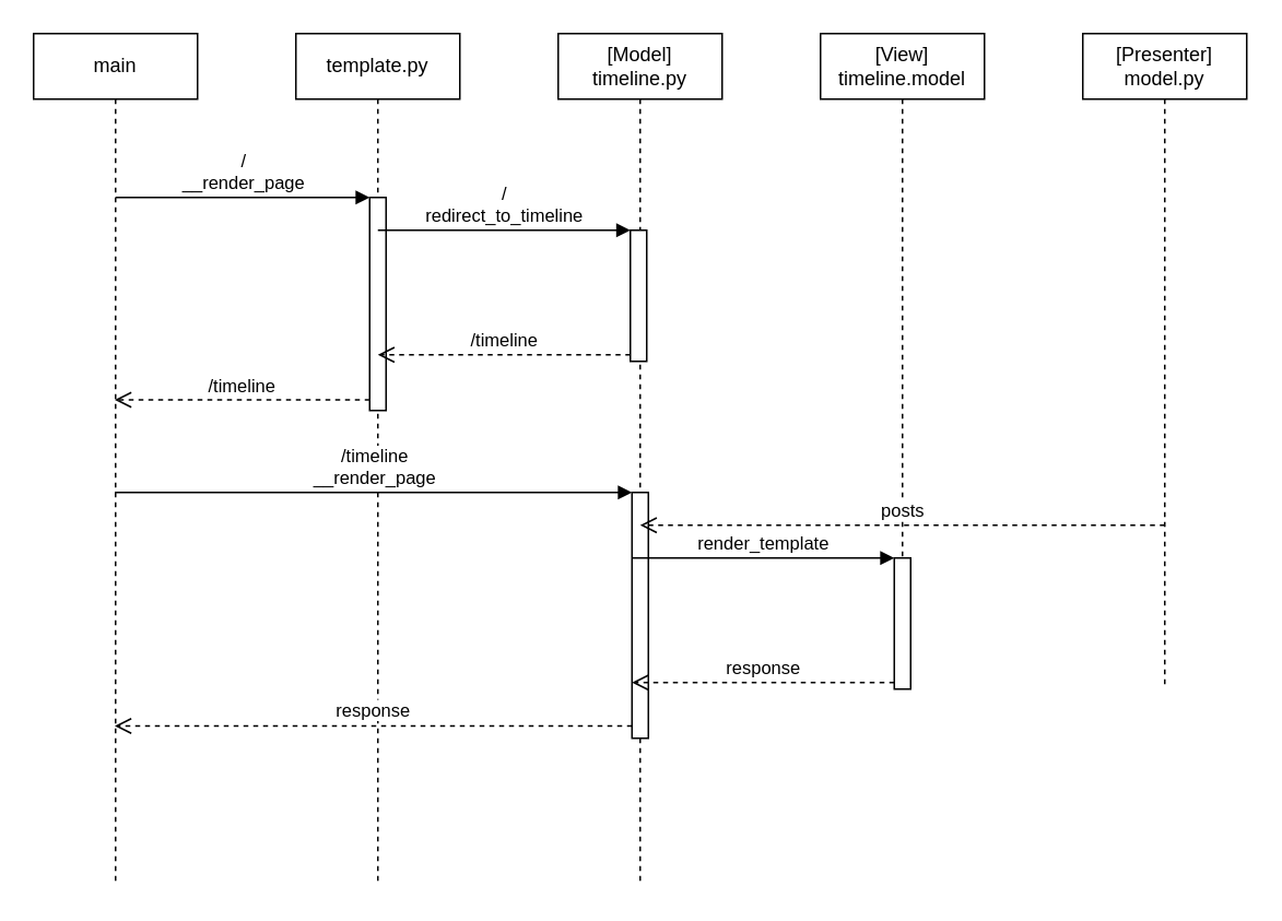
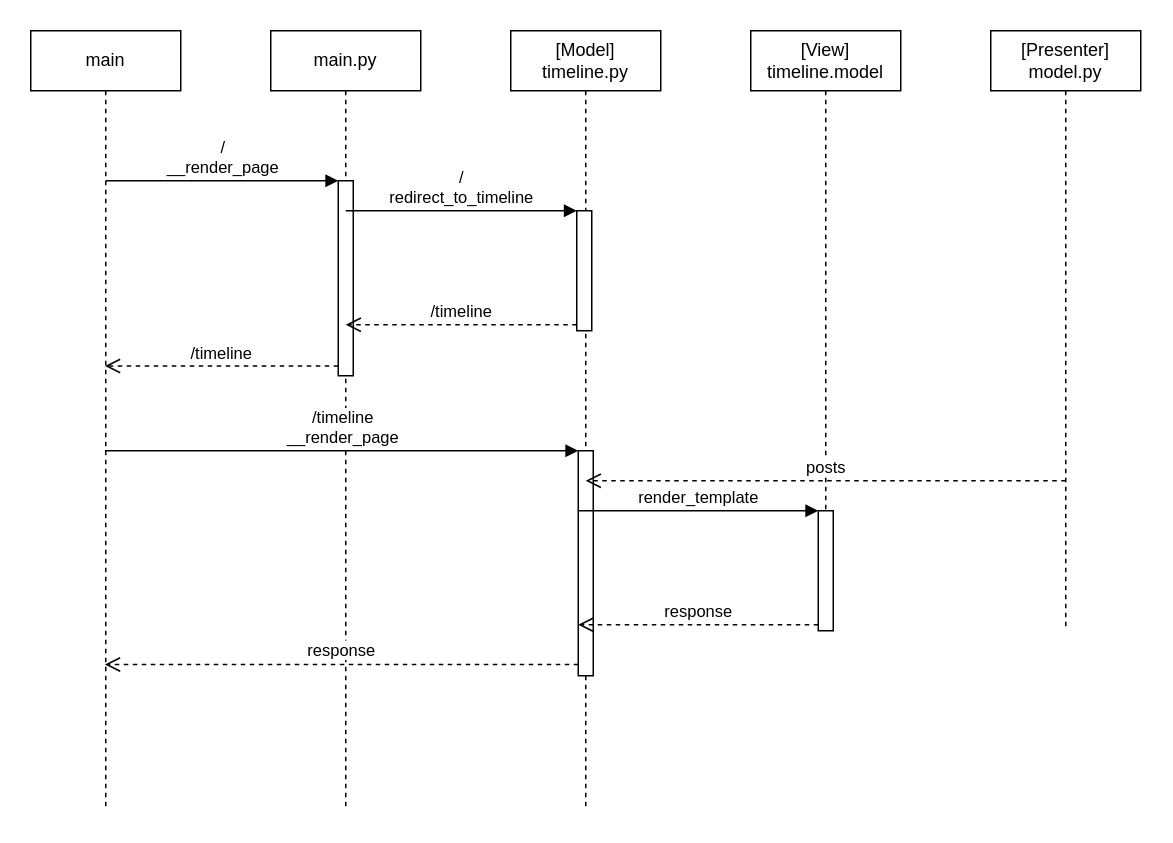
- <mxCell id="3" value="template.py" style="shape=umlLifeline;perimeter=lifelinePerimeter;whiteSpace=wrap;html=1;container=1;collapsible=0;recursiveResize=0;outlineConnect=0;" vertex="1" parent="1"><mxGeometry x="180" y="20" width="100" height="520" as="geometry" /></mxCell>
+ <mxCell id="3" value="main.py" style="shape=umlLifeline;perimeter=lifelinePerimeter;whiteSpace=wrap;html=1;container=1;collapsible=0;recursiveResize=0;outlineConnect=0;" vertex="1" parent="1"><mxGeometry x="180" y="20" width="100" height="520" as="geometry" /></mxCell>
